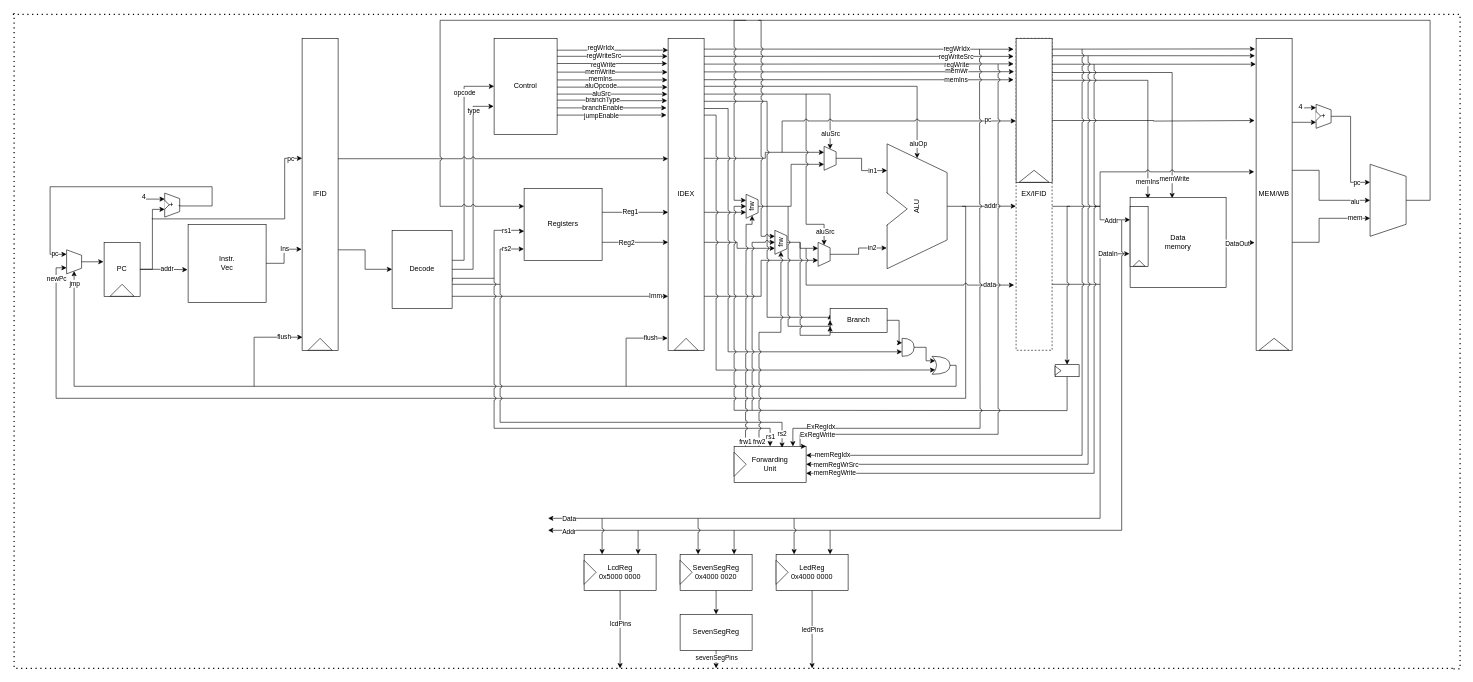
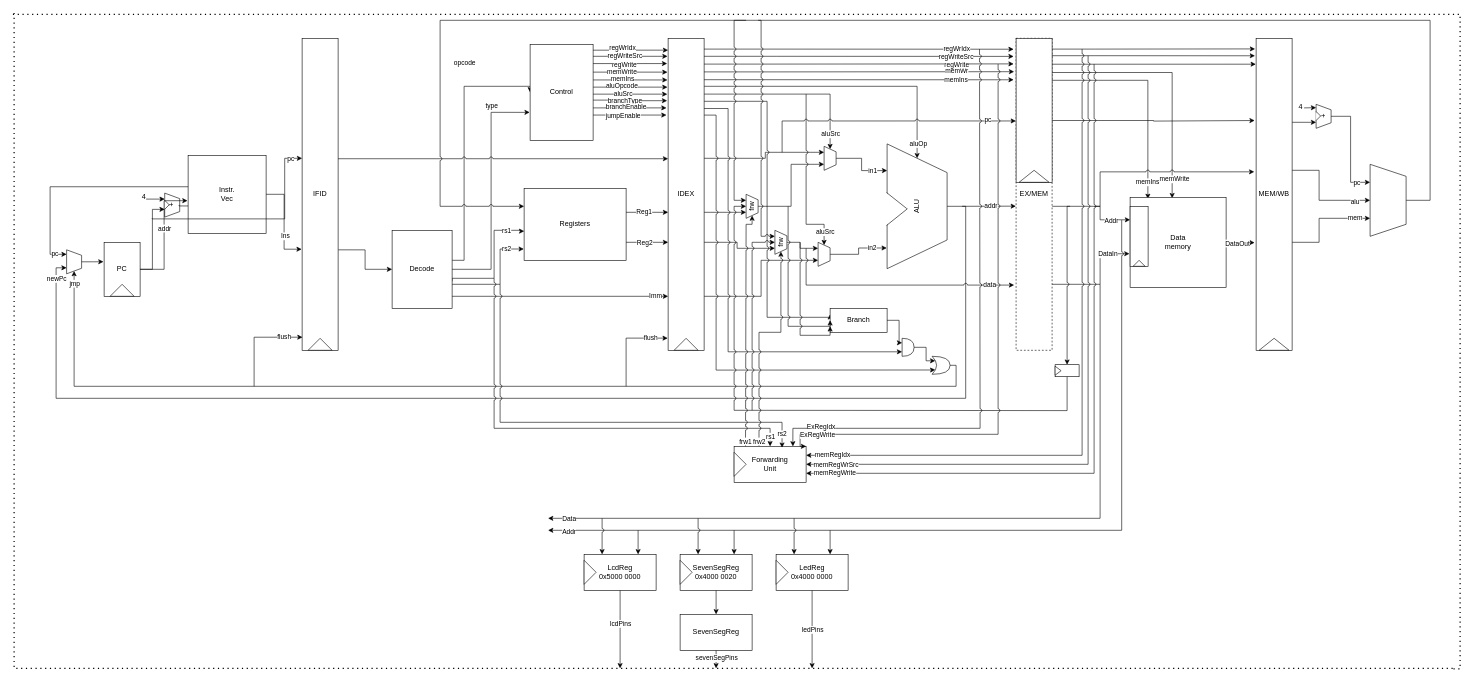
- <mxCell id="43" value="Control" style="rounded=0;whiteSpace=wrap;html=1;" vertex="1" parent="1"><mxGeometry x="823" y="63" width="105" height="160" as="geometry" /></mxCell>
+ <mxCell id="43" value="Control" style="rounded=0;whiteSpace=wrap;html=1;" vertex="1" parent="1"><mxGeometry x="883" y="73" width="105" height="160" as="geometry" /></mxCell>
- <mxCell id="108" value="EX/IFID" style="rounded=0;whiteSpace=wrap;html=1;dashed=1;" vertex="1" parent="1"><mxGeometry x="1693" y="63" width="60" height="520" as="geometry" /></mxCell>
+ <mxCell id="108" value="EX/MEM" style="rounded=0;whiteSpace=wrap;html=1;dashed=1;" vertex="1" parent="1"><mxGeometry x="1693" y="63" width="60" height="520" as="geometry" /></mxCell>
- <mxCell id="31" value="Registers" style="rounded=0;whiteSpace=wrap;html=1;" vertex="1" parent="1"><mxGeometry x="873" y="313" width="130" height="120" as="geometry" /></mxCell>
+ <mxCell id="31" value="Registers" style="rounded=0;whiteSpace=wrap;html=1;" vertex="1" parent="1"><mxGeometry x="873" y="313" width="170" height="120" as="geometry" /></mxCell>
- <mxCell id="17" value="&lt;div&gt;Instr.&lt;/div&gt;&lt;div&gt;Vec&lt;br&gt;&lt;/div&gt;" style="whiteSpace=wrap;html=1;aspect=fixed;" vertex="1" parent="1"><mxGeometry x="313" y="373" width="130" height="130" as="geometry" /></mxCell>
+ <mxCell id="17" value="&lt;div&gt;Instr.&lt;/div&gt;&lt;div&gt;Vec&lt;br&gt;&lt;/div&gt;" style="whiteSpace=wrap;html=1;aspect=fixed;" vertex="1" parent="1"><mxGeometry x="313" y="258" width="130" height="130" as="geometry" /></mxCell>
